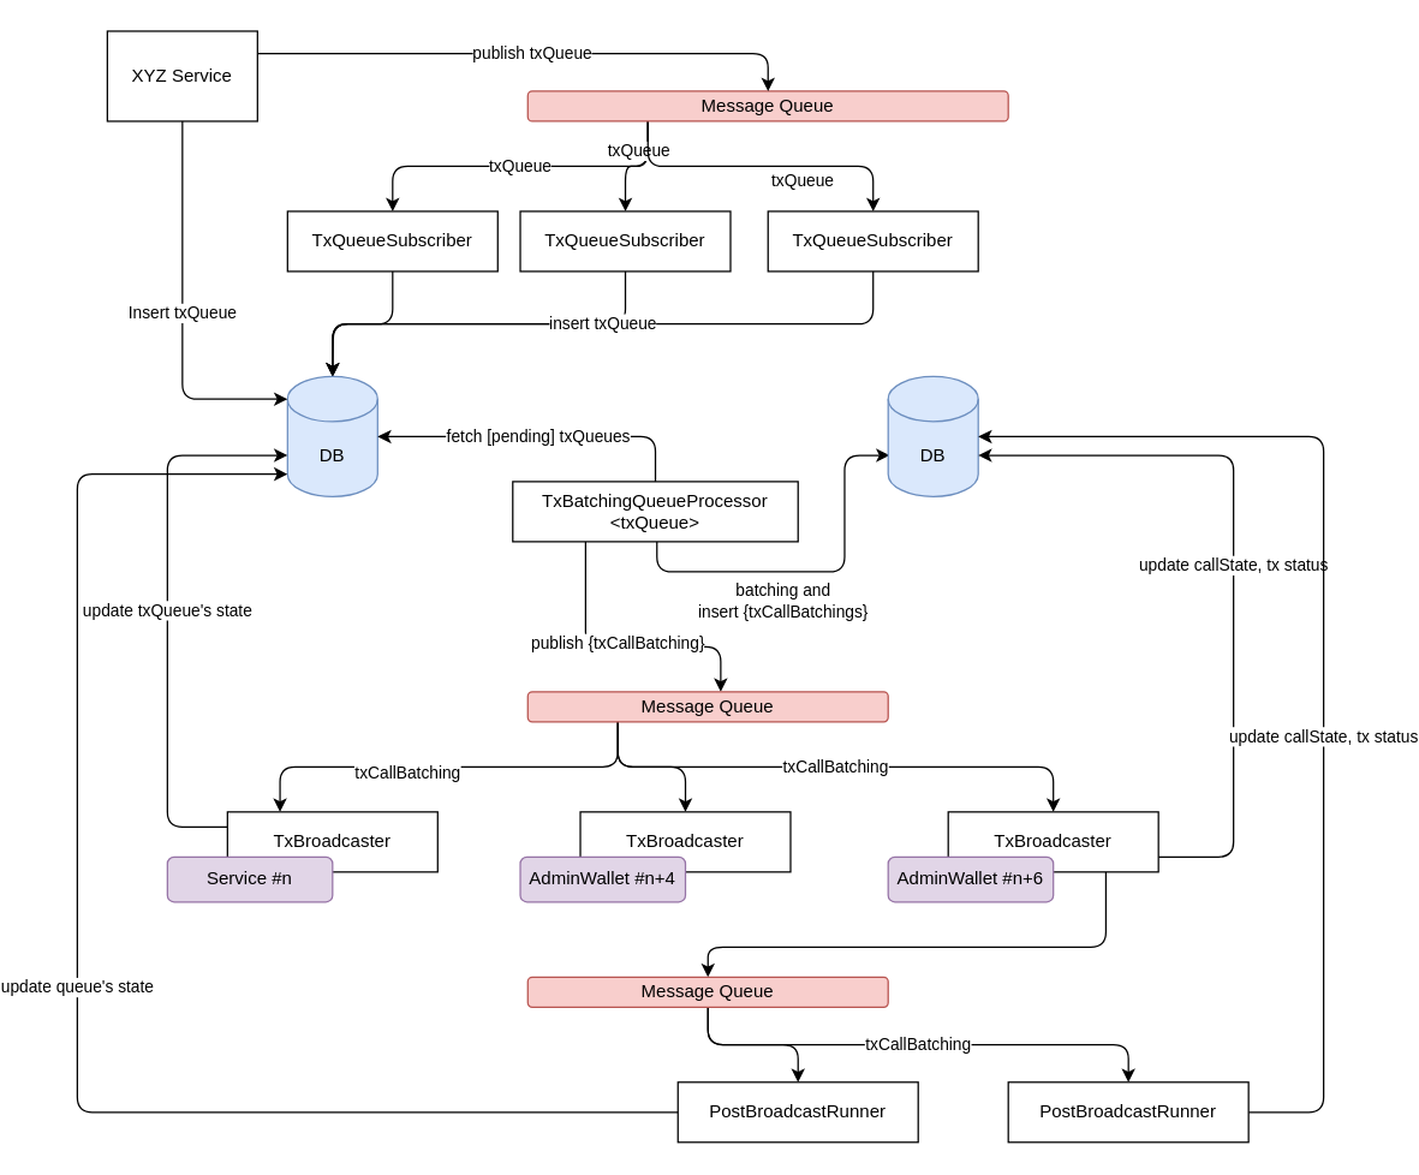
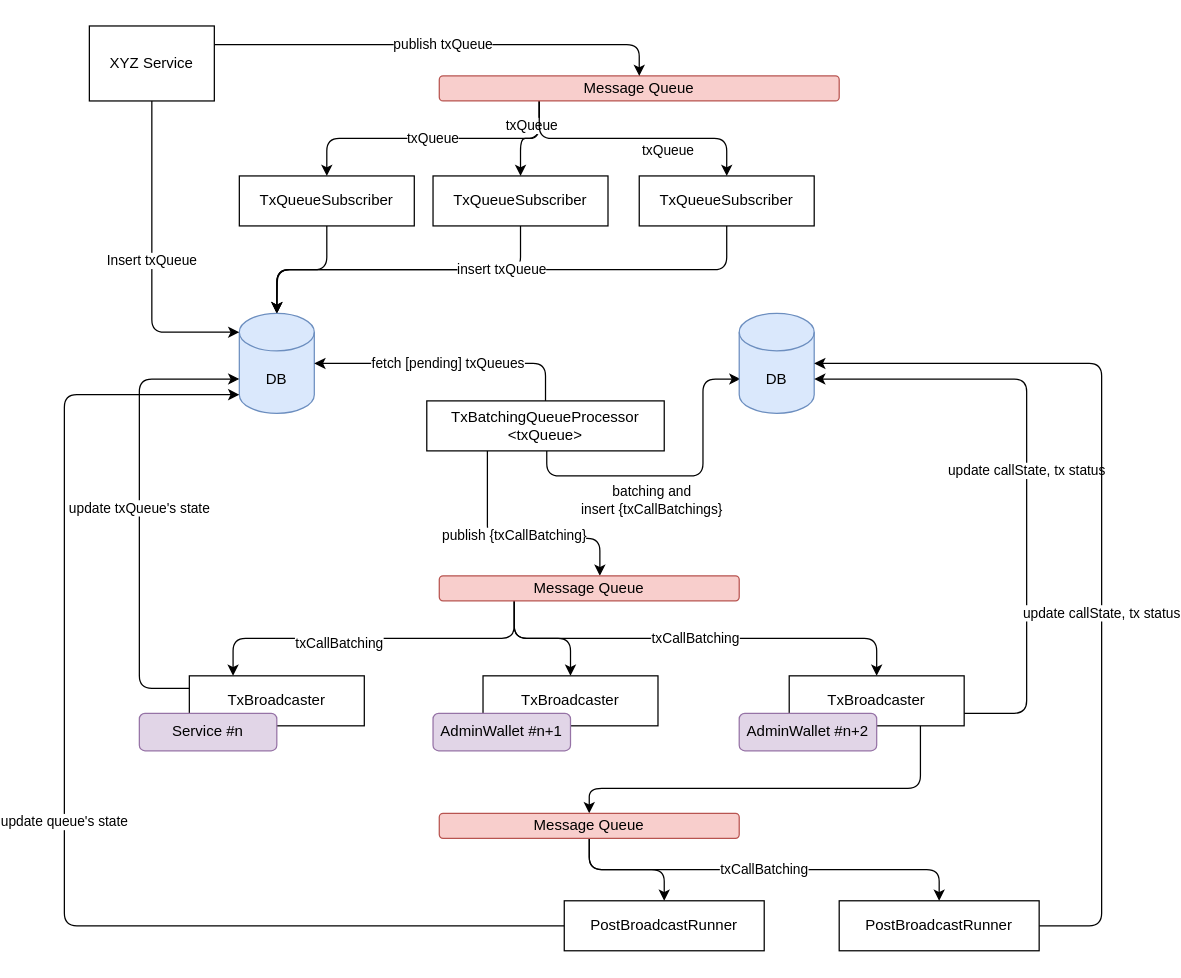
- <mxCell id="31" value="AdminWallet #n+4" style="rounded=1;whiteSpace=wrap;html=1;fillColor=#e1d5e7;strokeColor=#9673a6;" parent="1" vertex="1"><mxGeometry x="315" y="570" width="110" height="30" as="geometry" /></mxCell>
+ <mxCell id="31" value="AdminWallet #n+1" style="rounded=1;whiteSpace=wrap;html=1;fillColor=#e1d5e7;strokeColor=#9673a6;" parent="1" vertex="1"><mxGeometry x="315" y="570" width="110" height="30" as="geometry" /></mxCell>
- <mxCell id="35" value="AdminWallet #n+6" style="rounded=1;whiteSpace=wrap;html=1;fillColor=#e1d5e7;strokeColor=#9673a6;" parent="1" vertex="1"><mxGeometry x="560" y="570" width="110" height="30" as="geometry" /></mxCell>
+ <mxCell id="35" value="AdminWallet #n+2" style="rounded=1;whiteSpace=wrap;html=1;fillColor=#e1d5e7;strokeColor=#9673a6;" parent="1" vertex="1"><mxGeometry x="560" y="570" width="110" height="30" as="geometry" /></mxCell>
